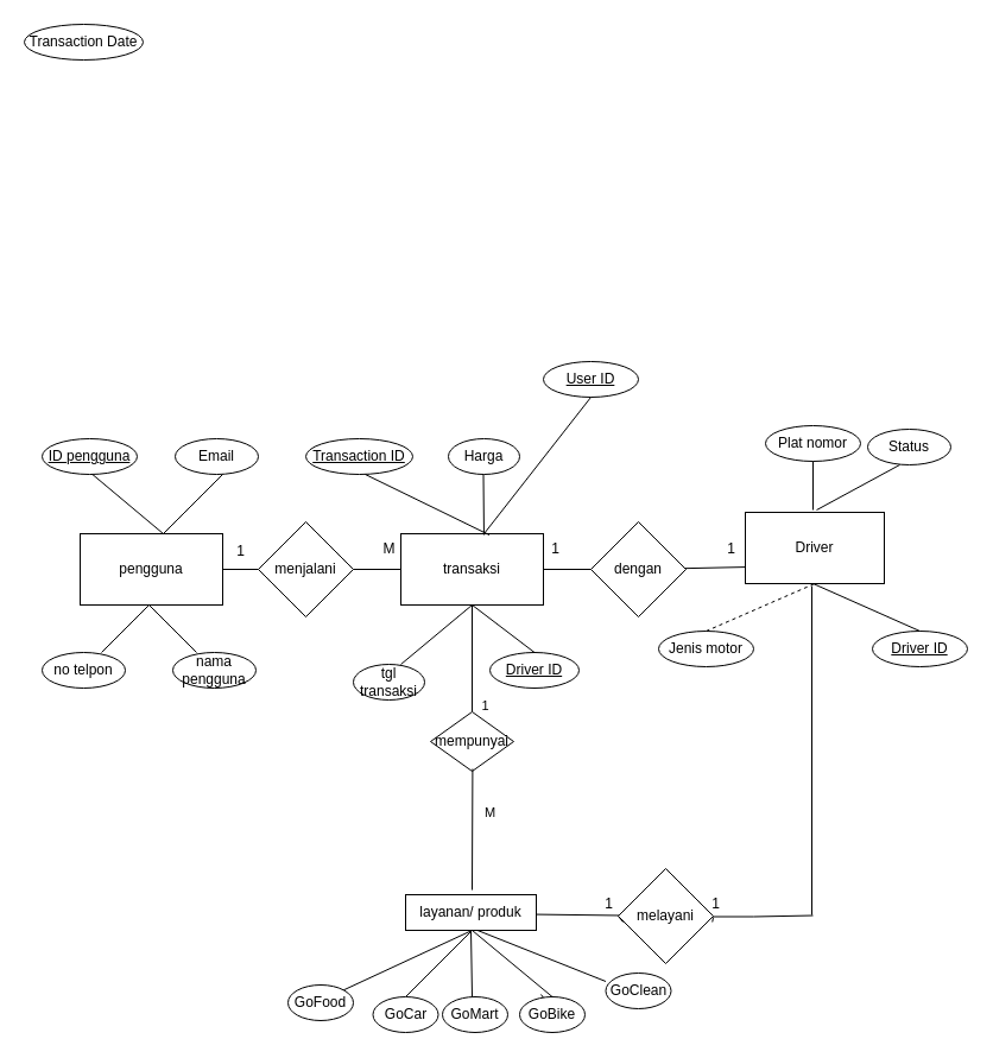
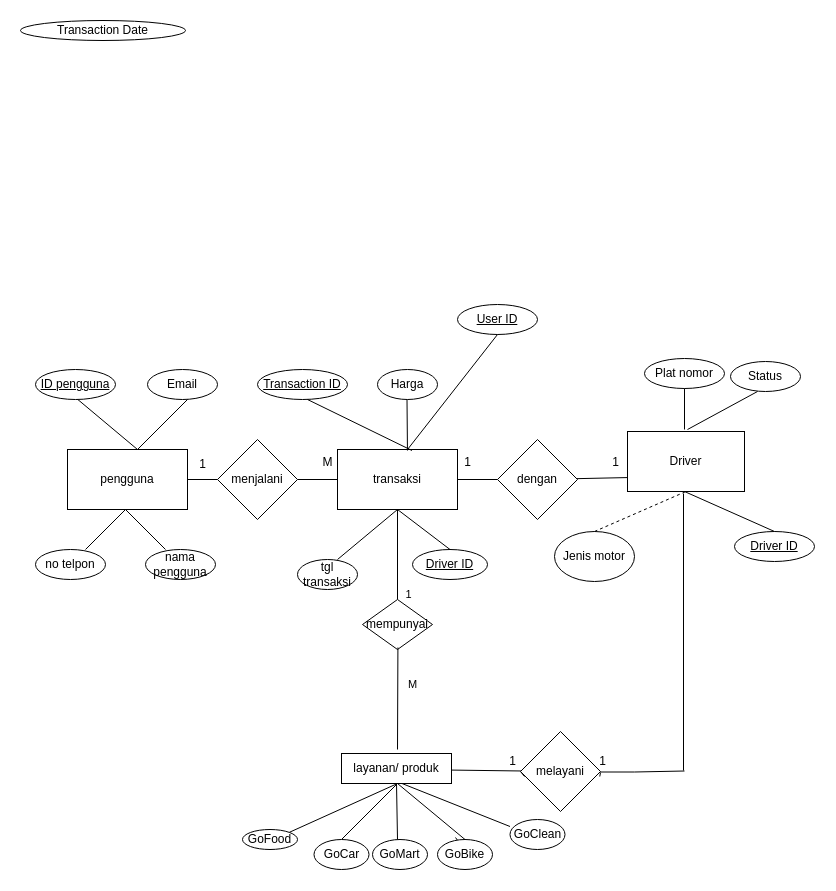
- <mxCell id="19" value="Transaction Date" style="ellipse;whiteSpace=wrap;html=1;" parent="1" vertex="1"><mxGeometry x="20" y="20" width="100" height="30" as="geometry" /></mxCell>
+ <mxCell id="19" value="Transaction Date" style="ellipse;whiteSpace=wrap;html=1;" parent="1" vertex="1"><mxGeometry x="20" y="20" width="165" height="20" as="geometry" /></mxCell>
- <mxCell id="41" value="Jenis motor" style="ellipse;whiteSpace=wrap;html=1;" parent="1" vertex="1"><mxGeometry x="554" y="531" width="80" height="30" as="geometry" /></mxCell>
+ <mxCell id="41" value="Jenis motor" style="ellipse;whiteSpace=wrap;html=1;" parent="1" vertex="1"><mxGeometry x="554" y="531" width="80" height="50" as="geometry" /></mxCell>
- <mxCell id="33" value="GoFood" style="ellipse;whiteSpace=wrap;html=1;" parent="1" vertex="1"><mxGeometry x="242" y="829" width="55" height="30" as="geometry" /></mxCell>
+ <mxCell id="33" value="GoFood" style="ellipse;whiteSpace=wrap;html=1;" parent="1" vertex="1"><mxGeometry x="242" y="829" width="55" height="20" as="geometry" /></mxCell>
